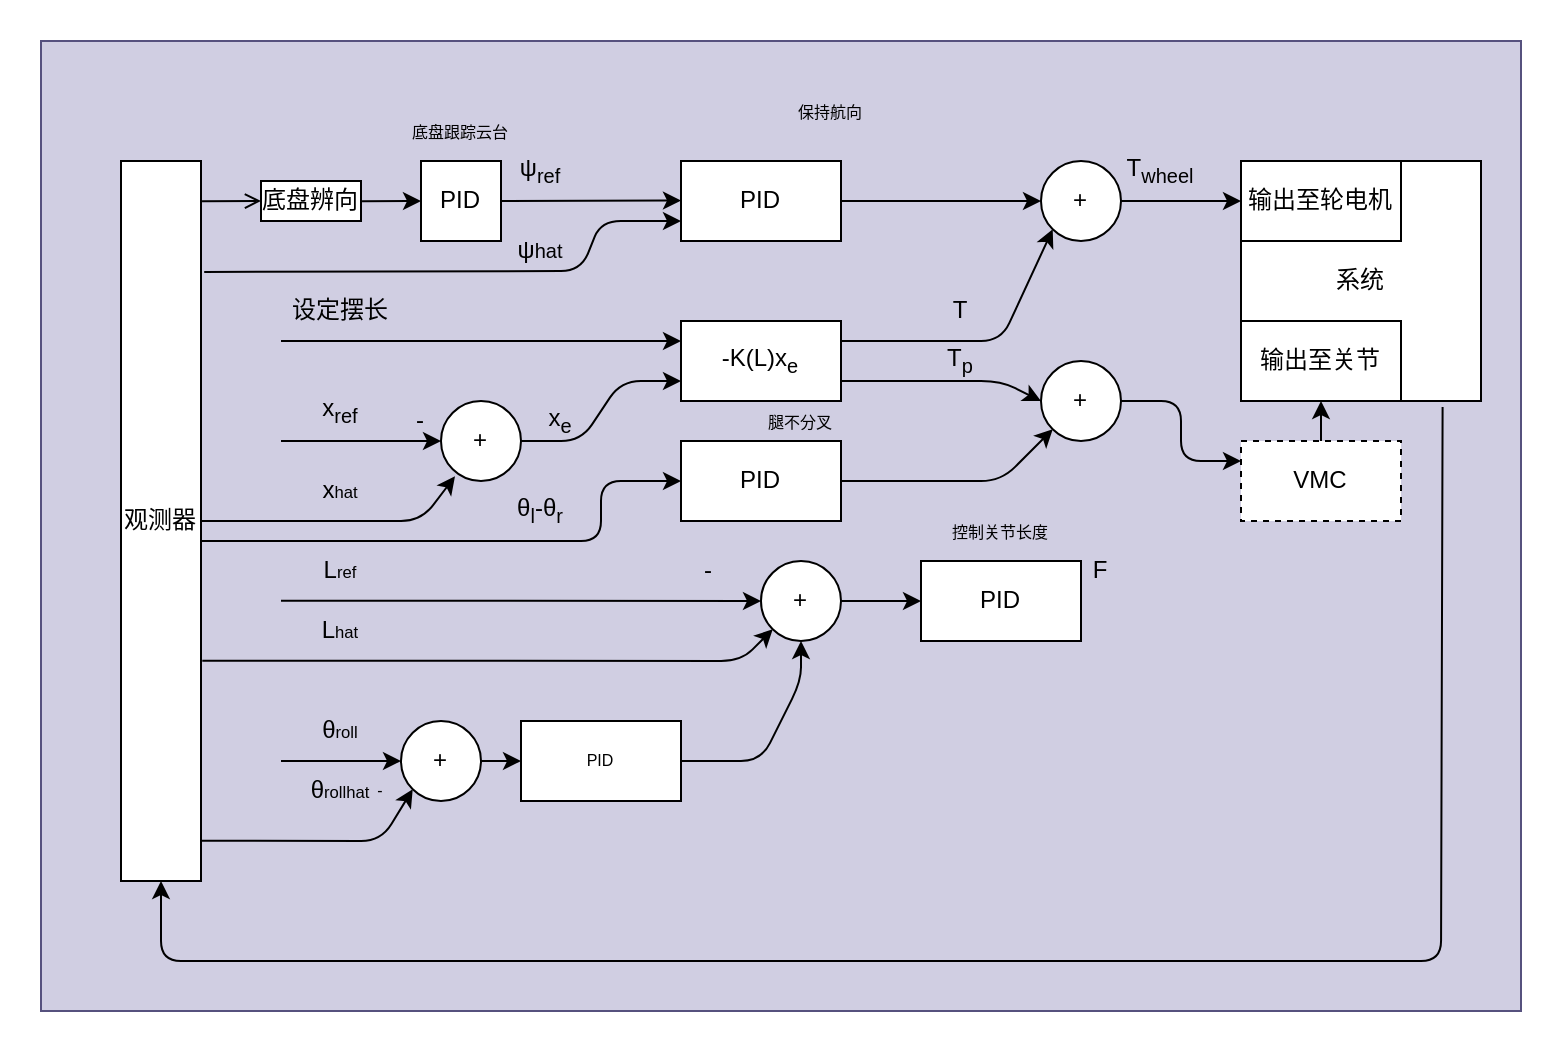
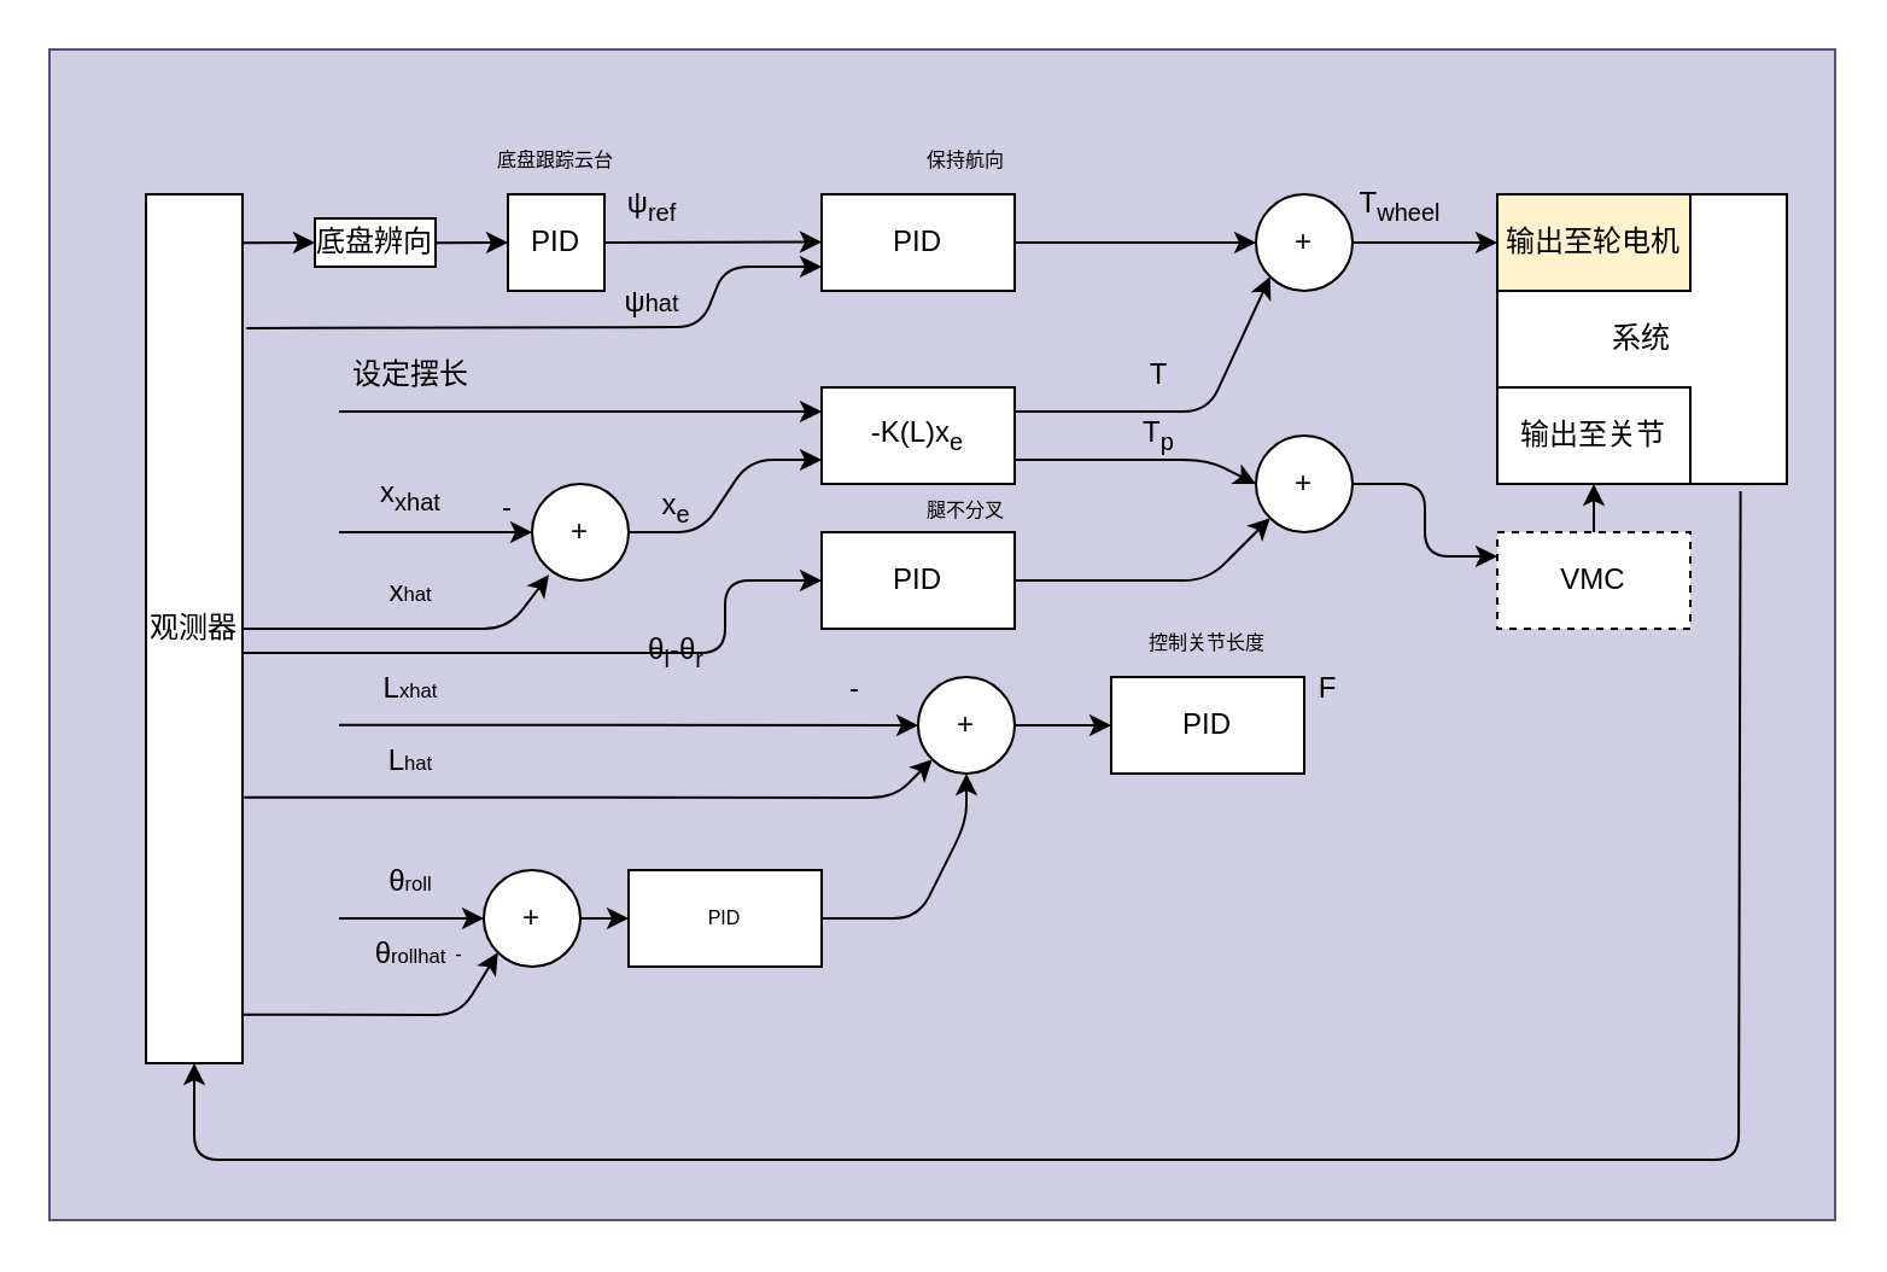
- <mxCell id="24" value="&lt;font style=&quot;font-size: 8px;&quot;&gt;保持航向&lt;/font&gt;" style="text;html=1;strokeColor=none;fillColor=none;align=center;verticalAlign=middle;whiteSpace=wrap;rounded=0;" parent="1" vertex="1"><mxGeometry x="385" y="40" width="60" height="30" as="geometry" /></mxCell>
+ <mxCell id="24" value="&lt;font style=&quot;font-size: 8px;&quot;&gt;保持航向&lt;/font&gt;" style="text;html=1;strokeColor=none;fillColor=none;align=center;verticalAlign=middle;whiteSpace=wrap;rounded=0;" parent="1" vertex="1"><mxGeometry x="370" y="50" width="60" height="30" as="geometry" /></mxCell>
- <mxCell id="56" value="" style="endArrow=open;html=1;entryX=0;entryY=0.5;entryDx=0;entryDy=0;exitX=1.013;exitY=0.056;exitDx=0;exitDy=0;exitPerimeter=0;" parent="1" source="49" target="54" edge="1"><mxGeometry width="50" height="50" relative="1" as="geometry"><mxPoint x="100" y="90" as="sourcePoint" /><mxPoint x="210" y="90" as="targetPoint" /></mxGeometry></mxCell>
+ <mxCell id="56" value="" style="endArrow=classic;html=1;entryX=0;entryY=0.5;entryDx=0;entryDy=0;exitX=1.013;exitY=0.056;exitDx=0;exitDy=0;exitPerimeter=0;" parent="1" source="49" target="54" edge="1"><mxGeometry width="50" height="50" relative="1" as="geometry"><mxPoint x="100" y="90" as="sourcePoint" /><mxPoint x="210" y="90" as="targetPoint" /></mxGeometry></mxCell>
- <mxCell id="23" value="输出至轮电机" style="rounded=0;whiteSpace=wrap;html=1;" parent="1" vertex="1"><mxGeometry x="620" y="80" width="80" height="40" as="geometry" /></mxCell>
+ <mxCell id="23" value="输出至轮电机" style="rounded=0;whiteSpace=wrap;html=1;fillColor=#fff2cc;" parent="1" vertex="1"><mxGeometry x="620" y="80" width="80" height="40" as="geometry" /></mxCell>
- <mxCell id="11" value="x&lt;sub&gt;ref&lt;/sub&gt;" style="text;html=1;strokeColor=none;fillColor=none;align=center;verticalAlign=middle;whiteSpace=wrap;rounded=0;" parent="1" vertex="1"><mxGeometry x="140" y="190" width="60" height="30" as="geometry" /></mxCell>
+ <mxCell id="11" value="x&lt;sub&gt;xhat&lt;/sub&gt;" style="text;html=1;strokeColor=none;fillColor=none;align=center;verticalAlign=middle;whiteSpace=wrap;rounded=0;" parent="1" vertex="1"><mxGeometry x="140" y="190" width="60" height="30" as="geometry" /></mxCell>
- <mxCell id="60" value="θ&lt;sub&gt;l&lt;/sub&gt;-θ&lt;sub&gt;r&lt;/sub&gt;" style="text;html=1;strokeColor=none;fillColor=none;align=center;verticalAlign=middle;whiteSpace=wrap;rounded=0;" vertex="1" parent="1"><mxGeometry x="240" y="240" width="60" height="30" as="geometry" /></mxCell>
+ <mxCell id="60" value="θ&lt;sub&gt;l&lt;/sub&gt;-θ&lt;sub&gt;r&lt;/sub&gt;" style="text;html=1;strokeColor=none;fillColor=none;align=center;verticalAlign=middle;whiteSpace=wrap;rounded=0;" vertex="1" parent="1"><mxGeometry x="250" y="255" width="60" height="30" as="geometry" /></mxCell>
- <mxCell id="25" value="&lt;span style=&quot;font-size: 12px;&quot;&gt;L&lt;/span&gt;&lt;span style=&quot;font-size: 8.333px;&quot;&gt;ref&lt;/span&gt;" style="text;html=1;strokeColor=none;fillColor=none;align=center;verticalAlign=middle;whiteSpace=wrap;rounded=0;fontSize=8;" parent="1" vertex="1"><mxGeometry x="140" y="270" width="60" height="30" as="geometry" /></mxCell>
+ <mxCell id="25" value="&lt;span style=&quot;font-size: 12px;&quot;&gt;L&lt;/span&gt;&lt;span style=&quot;font-size: 8.333px;&quot;&gt;xhat&lt;/span&gt;" style="text;html=1;strokeColor=none;fillColor=none;align=center;verticalAlign=middle;whiteSpace=wrap;rounded=0;fontSize=8;" parent="1" vertex="1"><mxGeometry x="140" y="270" width="60" height="30" as="geometry" /></mxCell>
